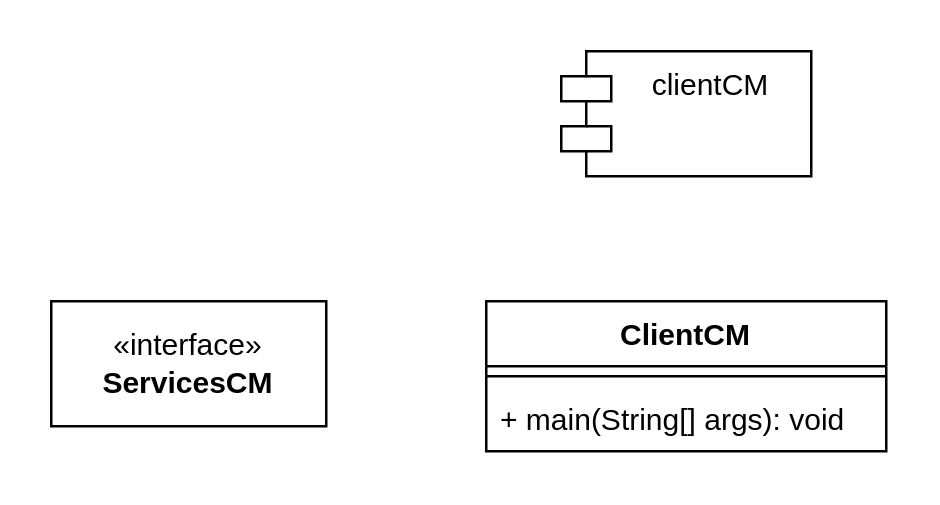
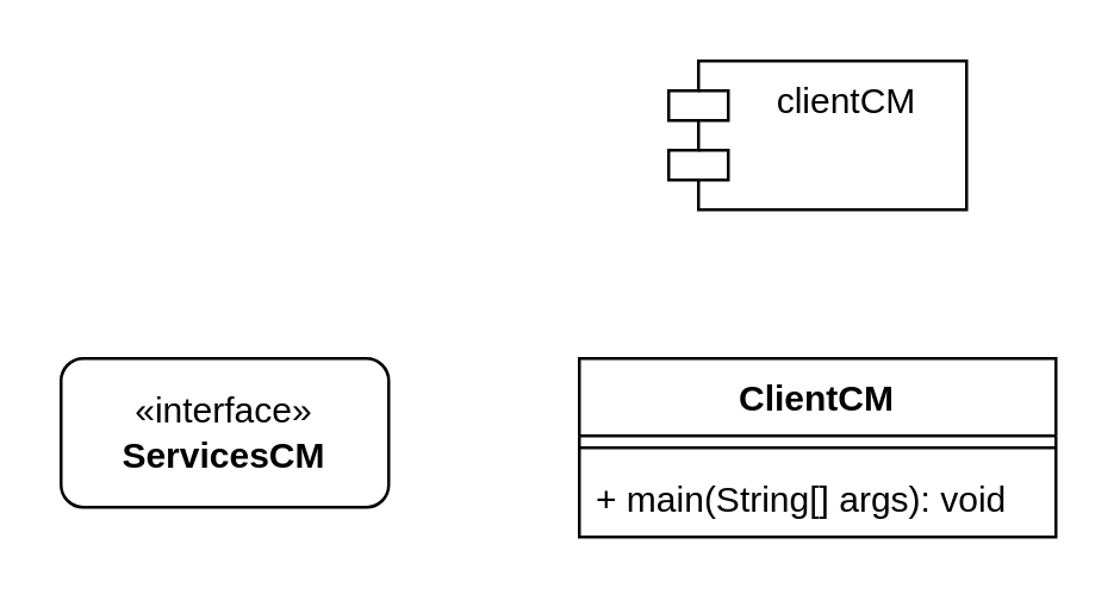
- <mxCell id="6" value="«interface»&lt;br&gt;&lt;b&gt;ServicesCM&lt;/b&gt;" style="html=1;whiteSpace=wrap;" parent="1" vertex="1"><mxGeometry x="20" y="120" width="110" height="50" as="geometry" /></mxCell>
+ <mxCell id="6" value="«interface»&lt;br&gt;&lt;b&gt;ServicesCM&lt;/b&gt;" style="html=1;whiteSpace=wrap;rounded=1;" parent="1" vertex="1"><mxGeometry x="20" y="120" width="110" height="50" as="geometry" /></mxCell>
